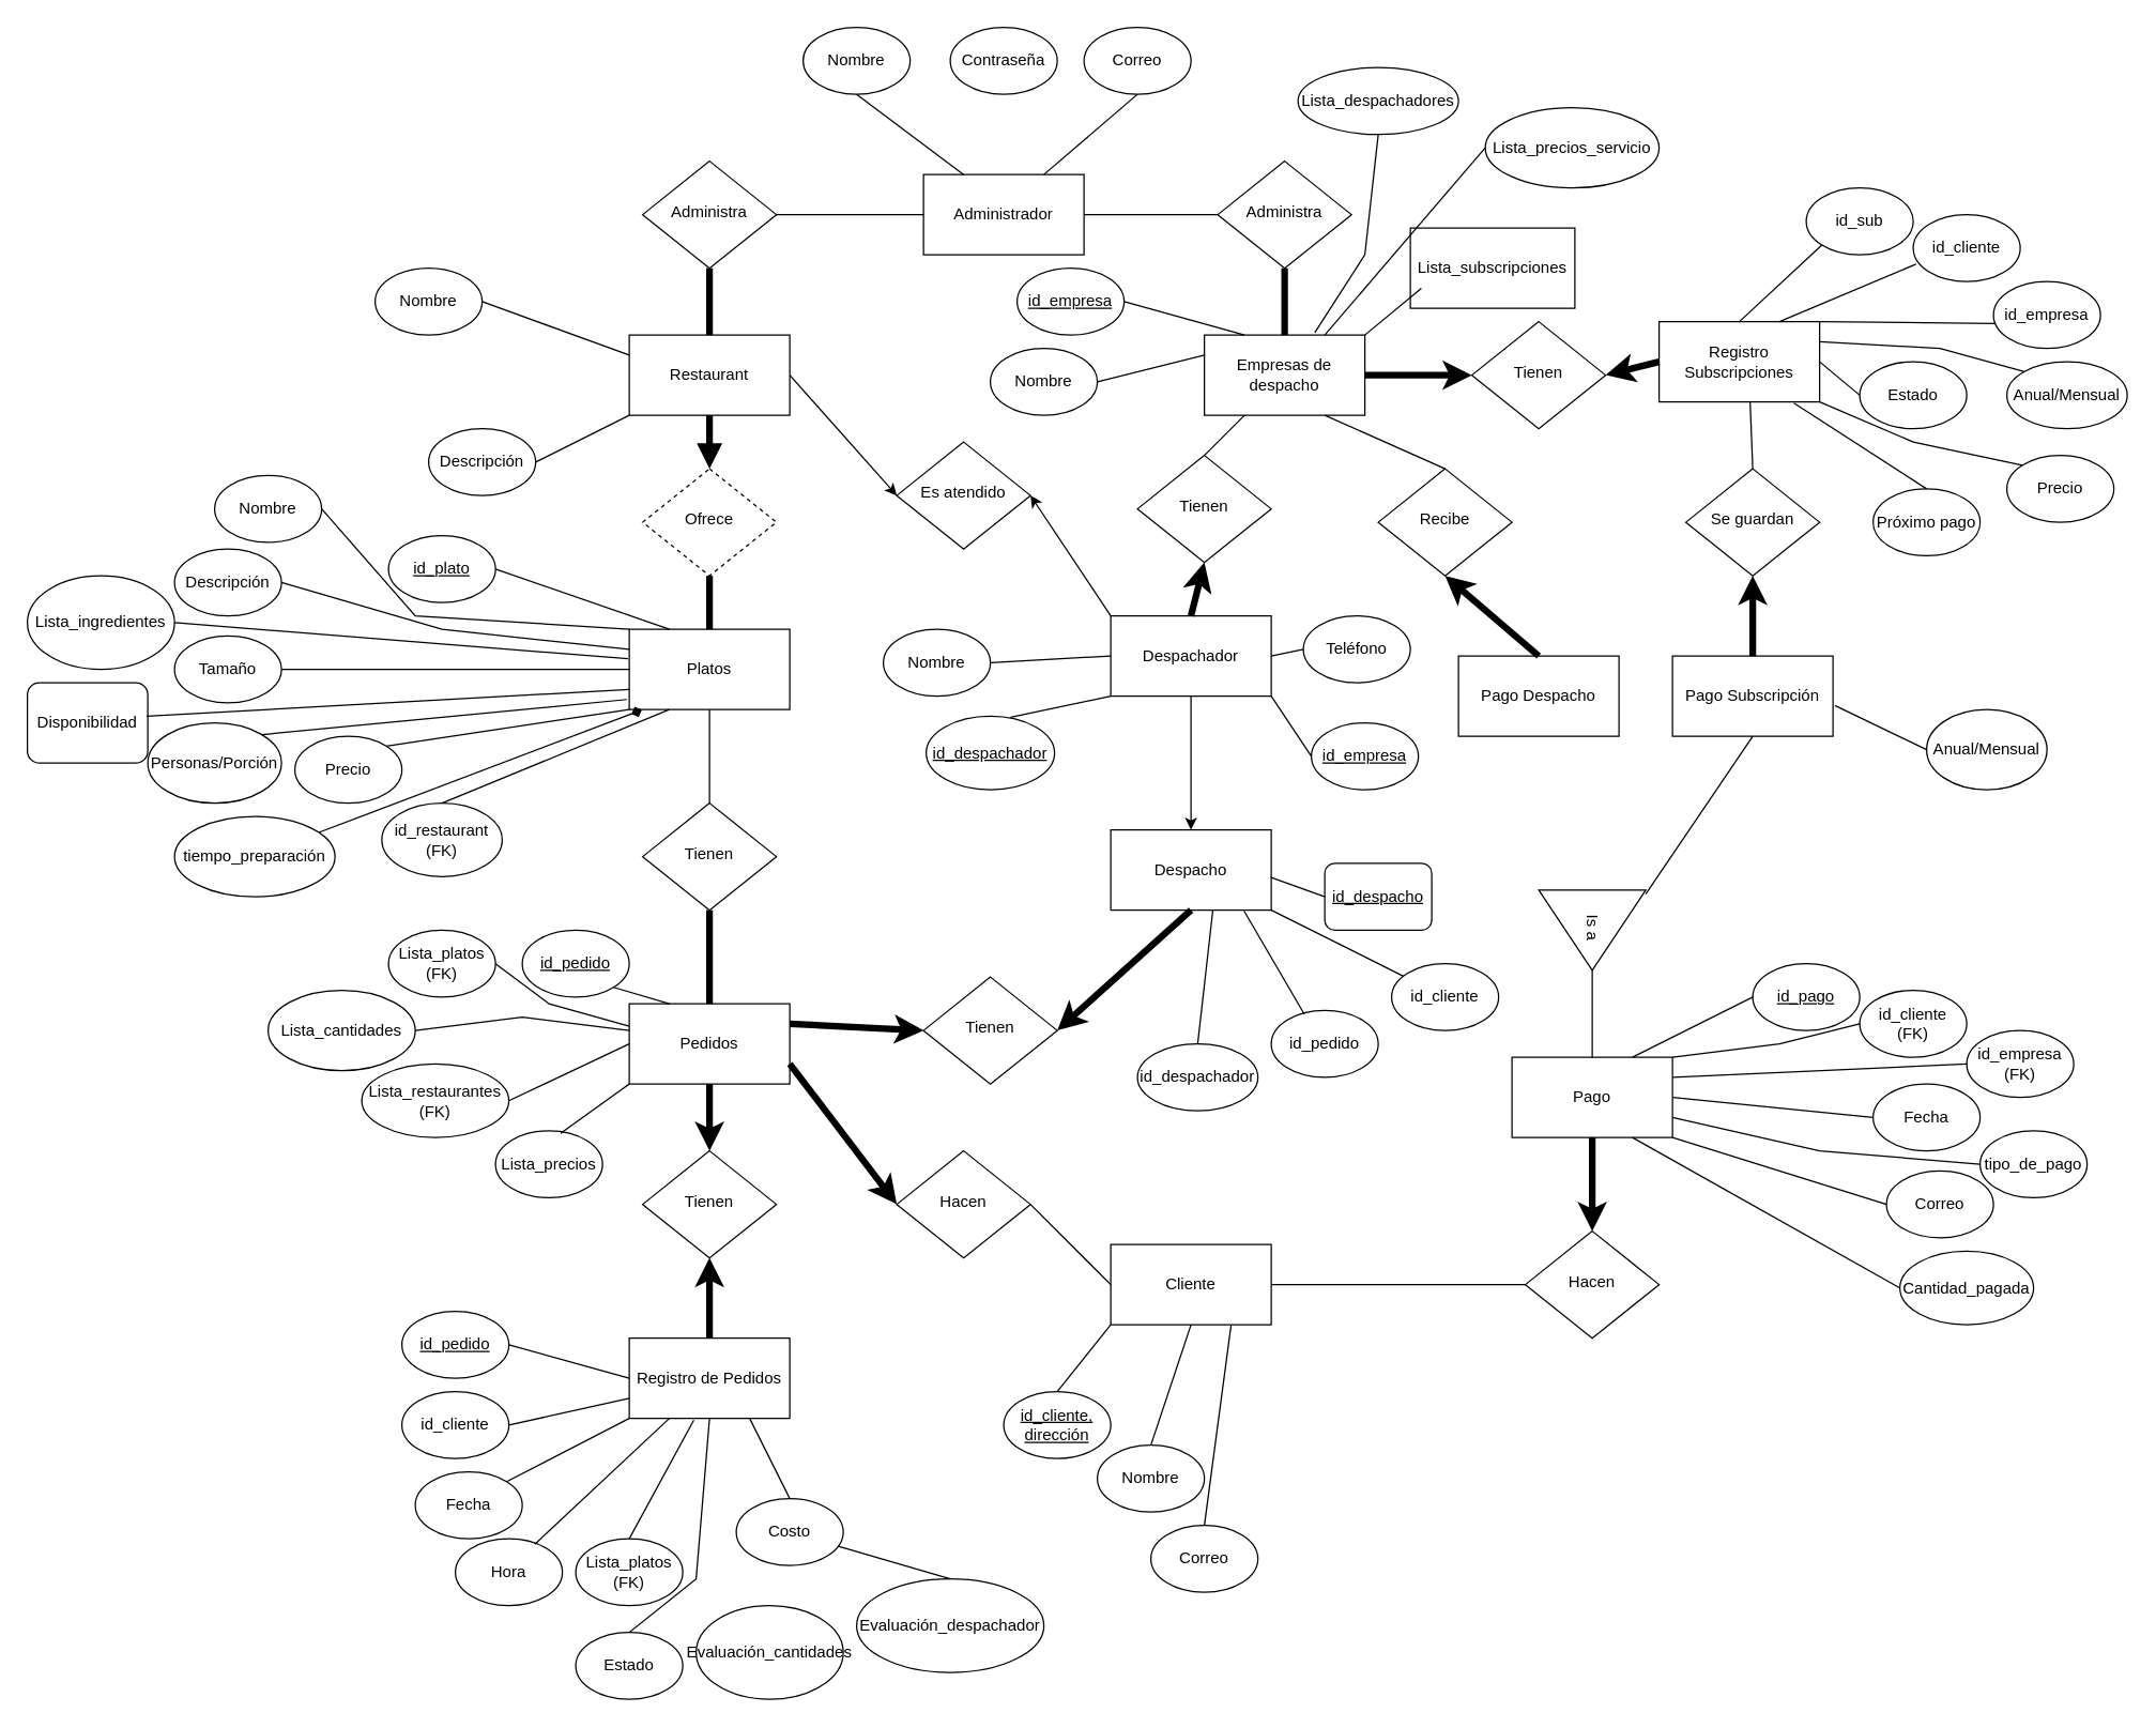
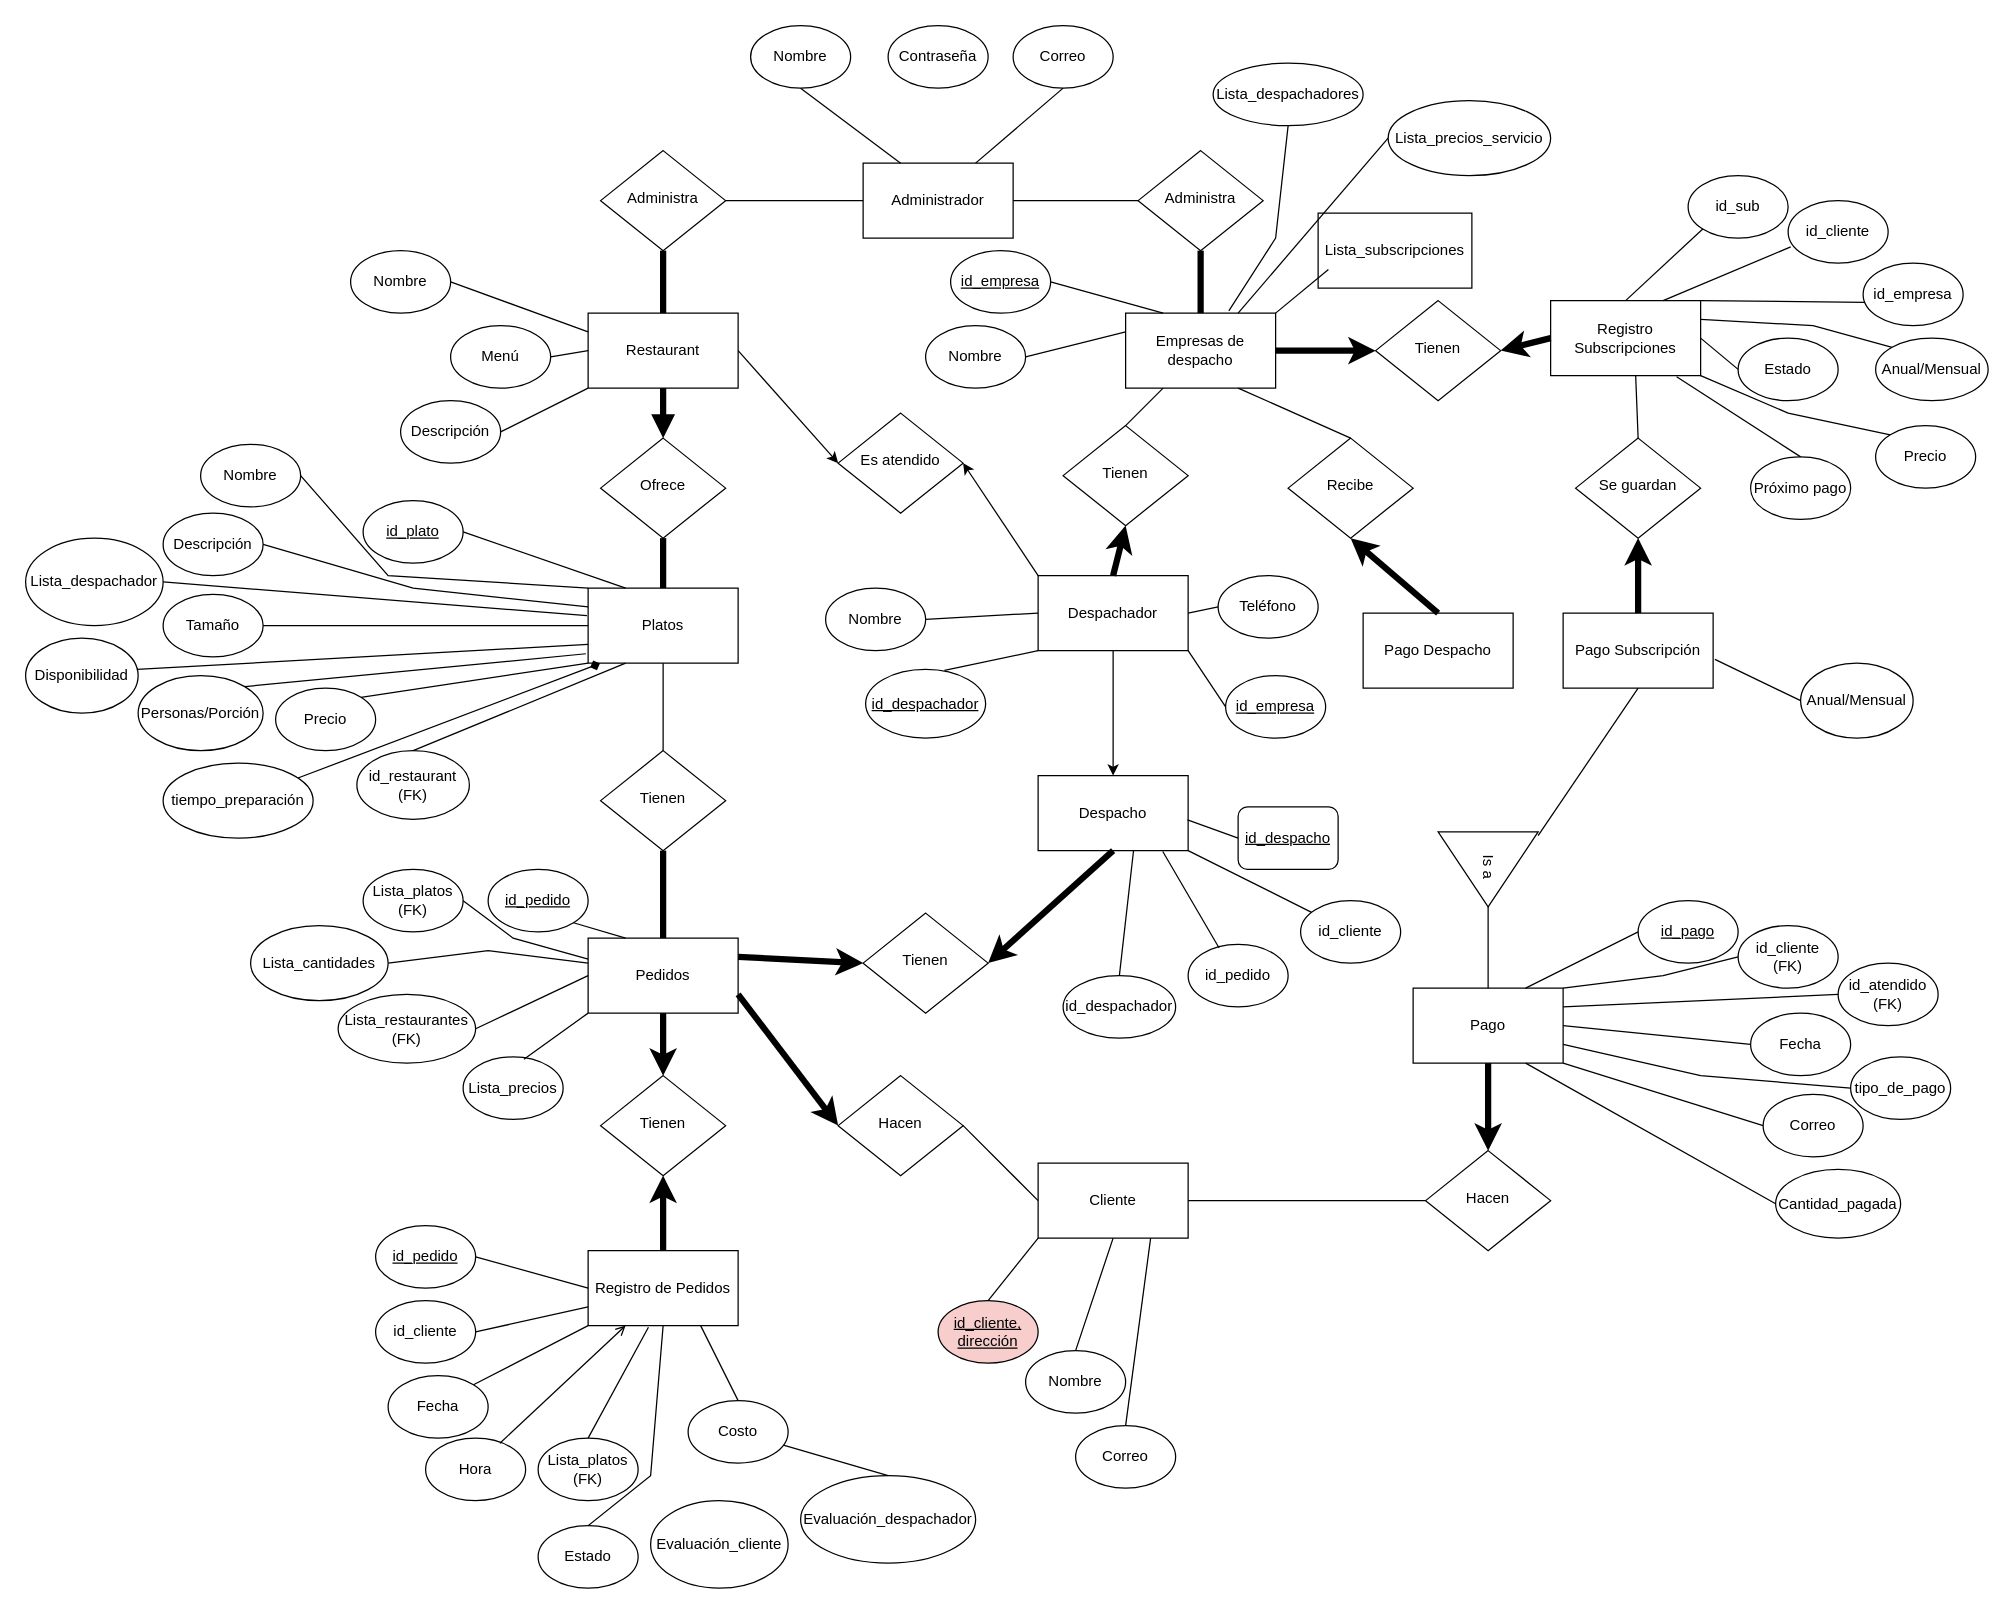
+ <mxCell id="62" value="" style="endArrow=none;html=1;rounded=0;entryX=0;entryY=0.5;entryDx=0;entryDy=0;exitX=1;exitY=0.5;exitDx=0;exitDy=0;" edge="1" parent="1" source="59" target="5"><mxGeometry width="50" height="50" relative="1" as="geometry"><mxPoint x="360" y="450" as="sourcePoint" /><mxPoint x="410" y="400" as="targetPoint" /></mxGeometry></mxCell>
+ <mxCell id="59" value="Menú" style="ellipse;whiteSpace=wrap;html=1;" vertex="1" parent="1"><mxGeometry x="360" y="260" width="80" height="50" as="geometry" /></mxCell>
- <mxCell id="3" value="Ofrece" style="rhombus;whiteSpace=wrap;html=1;shadow=0;fontFamily=Helvetica;fontSize=12;align=center;strokeWidth=1;spacing=6;spacingTop=-4;dashed=1;" parent="1" vertex="1"><mxGeometry x="480" y="350" width="100" height="80" as="geometry" /></mxCell>
+ <mxCell id="3" value="Ofrece" style="rhombus;whiteSpace=wrap;html=1;shadow=0;fontFamily=Helvetica;fontSize=12;align=center;strokeWidth=1;spacing=6;spacingTop=-4;" parent="1" vertex="1"><mxGeometry x="480" y="350" width="100" height="80" as="geometry" /></mxCell>
- <mxCell id="76" value="Lista_ingredientes" style="ellipse;whiteSpace=wrap;html=1;" vertex="1" parent="1"><mxGeometry x="20" y="430" width="110" height="70" as="geometry" /></mxCell>
+ <mxCell id="76" value="Lista_despachador" style="ellipse;whiteSpace=wrap;html=1;" vertex="1" parent="1"><mxGeometry x="20" y="430" width="110" height="70" as="geometry" /></mxCell>
- <mxCell id="74" value="Disponibilidad" style="whiteSpace=wrap;html=1;rounded=1;" vertex="1" parent="1"><mxGeometry x="20" y="510" width="90" height="60" as="geometry" /></mxCell>
+ <mxCell id="74" value="Disponibilidad" style="ellipse;whiteSpace=wrap;html=1;" vertex="1" parent="1"><mxGeometry x="20" y="510" width="90" height="60" as="geometry" /></mxCell>
- <mxCell id="121" value="id_empresa&lt;br&gt;(FK)" style="ellipse;whiteSpace=wrap;html=1;" vertex="1" parent="1"><mxGeometry x="1470" y="770" width="80" height="50" as="geometry" /></mxCell>
+ <mxCell id="121" value="id_atendido&lt;br&gt;(FK)" style="ellipse;whiteSpace=wrap;html=1;" vertex="1" parent="1"><mxGeometry x="1470" y="770" width="80" height="50" as="geometry" /></mxCell>
- <mxCell id="107" value="" style="endArrow=none;html=1;rounded=0;entryX=0.25;entryY=1;entryDx=0;entryDy=0;exitX=0.743;exitY=0.081;exitDx=0;exitDy=0;exitPerimeter=0;" edge="1" parent="1" source="106" target="12"><mxGeometry width="50" height="50" relative="1" as="geometry"><mxPoint x="490" y="1140" as="sourcePoint" /><mxPoint x="540" y="1090" as="targetPoint" /></mxGeometry></mxCell>
+ <mxCell id="107" value="" style="endArrow=open;html=1;rounded=0;entryX=0.25;entryY=1;entryDx=0;entryDy=0;exitX=0.743;exitY=0.081;exitDx=0;exitDy=0;exitPerimeter=0;" edge="1" parent="1" source="106" target="12"><mxGeometry width="50" height="50" relative="1" as="geometry"><mxPoint x="490" y="1140" as="sourcePoint" /><mxPoint x="540" y="1090" as="targetPoint" /></mxGeometry></mxCell>
- <mxCell id="64" value="&lt;u&gt;id_cliente, dirección&lt;/u&gt;" style="ellipse;whiteSpace=wrap;html=1;" vertex="1" parent="1"><mxGeometry x="750" y="1040" width="80" height="50" as="geometry" /></mxCell>
+ <mxCell id="64" value="&lt;u&gt;id_cliente, dirección&lt;/u&gt;" style="ellipse;whiteSpace=wrap;html=1;fillColor=#f8cecc;" vertex="1" parent="1"><mxGeometry x="750" y="1040" width="80" height="50" as="geometry" /></mxCell>
- <mxCell id="114" value="Evaluación_cantidades" style="ellipse;whiteSpace=wrap;html=1;" vertex="1" parent="1"><mxGeometry x="520" y="1200" width="110" height="70" as="geometry" /></mxCell>
+ <mxCell id="114" value="Evaluación_cliente" style="ellipse;whiteSpace=wrap;html=1;" vertex="1" parent="1"><mxGeometry x="520" y="1200" width="110" height="70" as="geometry" /></mxCell>
